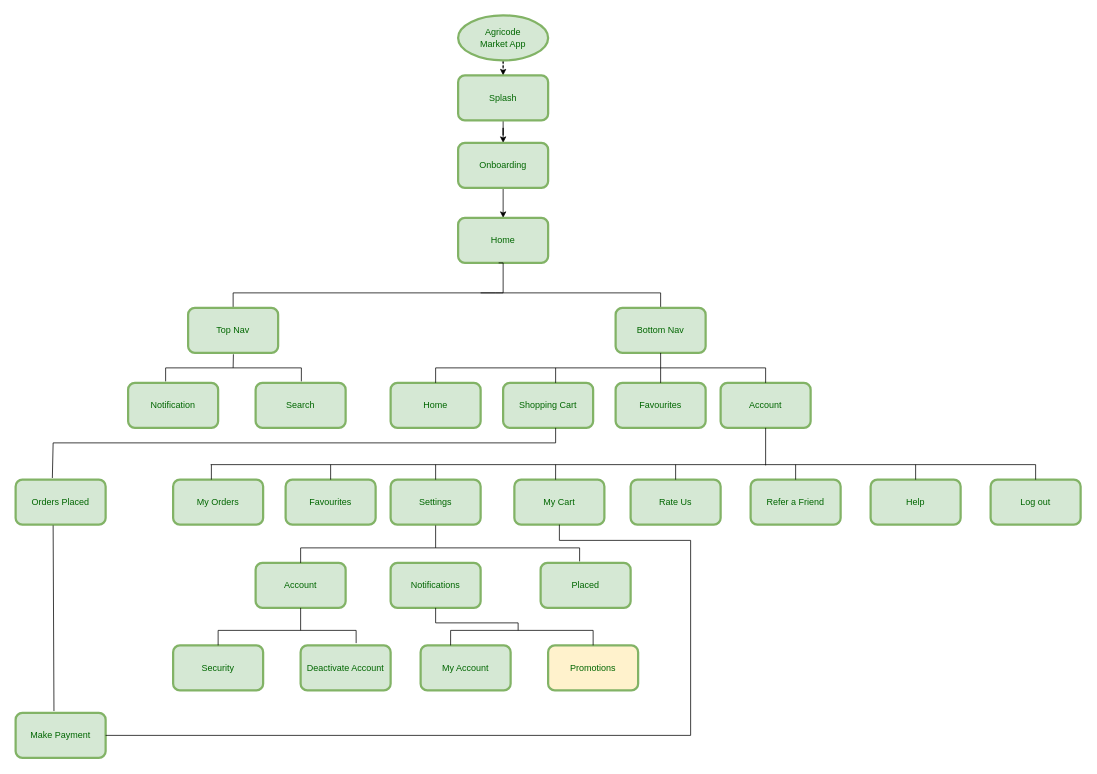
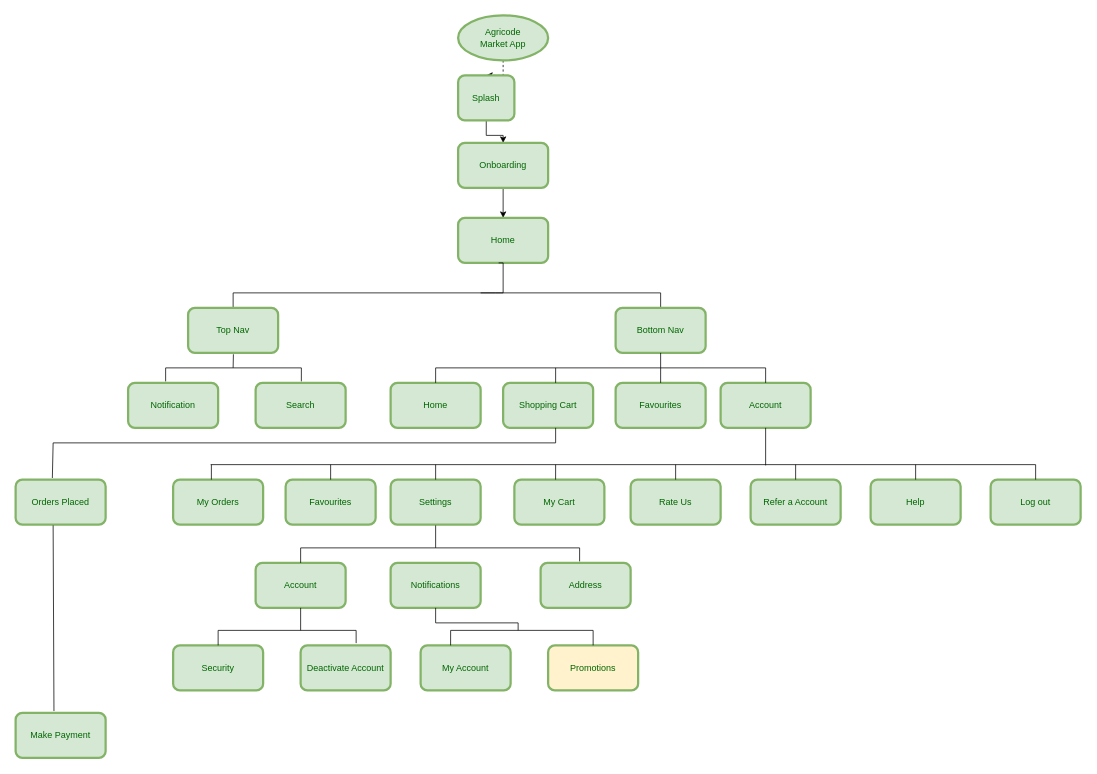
- <mxCell id="5" value="&lt;font color=&quot;#006600&quot;&gt;Splash&lt;/font&gt;" style="rounded=1;whiteSpace=wrap;html=1;strokeWidth=3;fillColor=#d5e8d4;strokeColor=#82b366;" vertex="1" parent="1"><mxGeometry x="610" y="100" width="120" height="60" as="geometry" /></mxCell>
+ <mxCell id="5" value="&lt;font color=&quot;#006600&quot;&gt;Splash&lt;/font&gt;" style="rounded=1;whiteSpace=wrap;html=1;strokeWidth=3;fillColor=#d5e8d4;strokeColor=#82b366;" vertex="1" parent="1"><mxGeometry x="610" y="100" width="75" height="60" as="geometry" /></mxCell>
- <mxCell id="26" value="&lt;font color=&quot;#006600&quot;&gt;Refer a Friend&lt;/font&gt;" style="rounded=1;whiteSpace=wrap;html=1;strokeWidth=3;fillColor=#d5e8d4;strokeColor=#82b366;" vertex="1" parent="1"><mxGeometry x="1000" y="639" width="120" height="60" as="geometry" /></mxCell>
+ <mxCell id="26" value="&lt;font color=&quot;#006600&quot;&gt;Refer a Account&lt;/font&gt;" style="rounded=1;whiteSpace=wrap;html=1;strokeWidth=3;fillColor=#d5e8d4;strokeColor=#82b366;" vertex="1" parent="1"><mxGeometry x="1000" y="639" width="120" height="60" as="geometry" /></mxCell>
- <mxCell id="49" value="&lt;font color=&quot;#006600&quot;&gt;Placed&lt;/font&gt;" style="rounded=1;whiteSpace=wrap;html=1;strokeWidth=3;fillColor=#d5e8d4;strokeColor=#82b366;" vertex="1" parent="1"><mxGeometry x="720" y="750" width="120" height="60" as="geometry" /></mxCell>
+ <mxCell id="49" value="&lt;font color=&quot;#006600&quot;&gt;Address&lt;/font&gt;" style="rounded=1;whiteSpace=wrap;html=1;strokeWidth=3;fillColor=#d5e8d4;strokeColor=#82b366;" vertex="1" parent="1"><mxGeometry x="720" y="750" width="120" height="60" as="geometry" /></mxCell>
- <mxCell id="62" value="" style="endArrow=none;html=1;rounded=0;fontColor=#006600;entryX=1;entryY=0.5;entryDx=0;entryDy=0;" edge="1" parent="1" source="28" target="61"><mxGeometry width="50" height="50" relative="1" as="geometry"><mxPoint x="750" y="720" as="sourcePoint" /><mxPoint x="610" y="670" as="targetPoint" /><Array as="points"><mxPoint x="745" y="720" /><mxPoint x="920" y="720" /><mxPoint x="920" y="980" /></Array></mxGeometry></mxCell>
